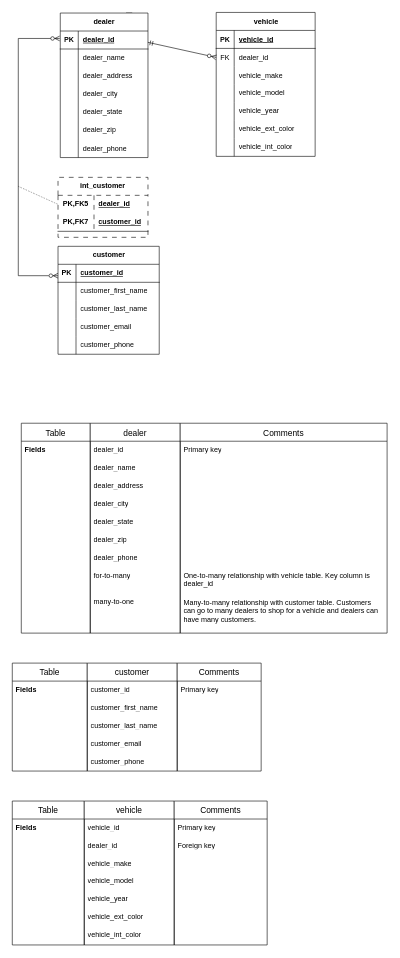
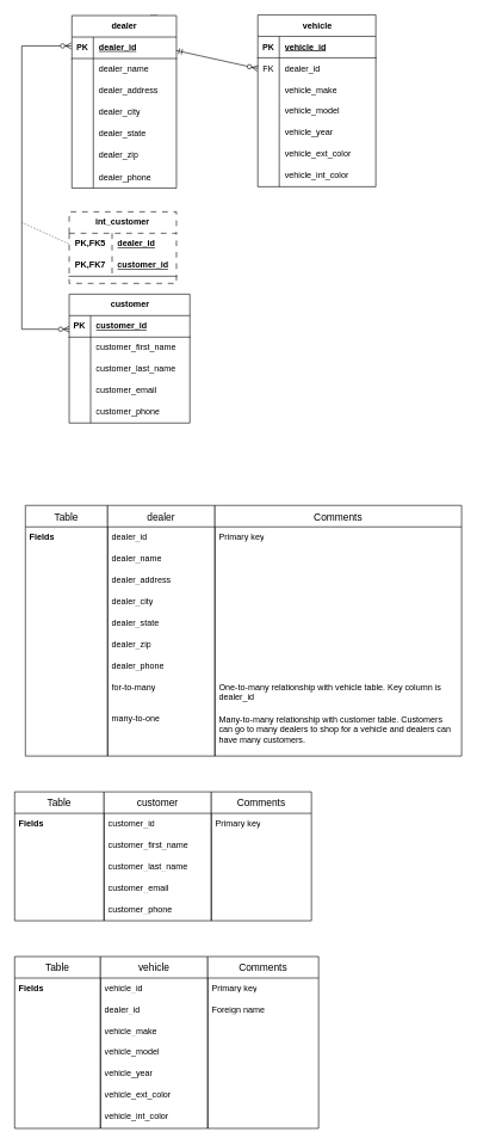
- <mxCell id="122" value="Foreign key" style="text;strokeColor=none;fillColor=none;spacingLeft=4;spacingRight=4;overflow=hidden;rotatable=0;points=[[0,0.5],[1,0.5]];portConstraint=eastwest;fontSize=12;whiteSpace=wrap;html=1;" parent="120" vertex="1"><mxGeometry y="60" width="155" height="30" as="geometry" /></mxCell>
+ <mxCell id="122" value="Foreign name" style="text;strokeColor=none;fillColor=none;spacingLeft=4;spacingRight=4;overflow=hidden;rotatable=0;points=[[0,0.5],[1,0.5]];portConstraint=eastwest;fontSize=12;whiteSpace=wrap;html=1;" parent="120" vertex="1"><mxGeometry y="60" width="155" height="30" as="geometry" /></mxCell>
